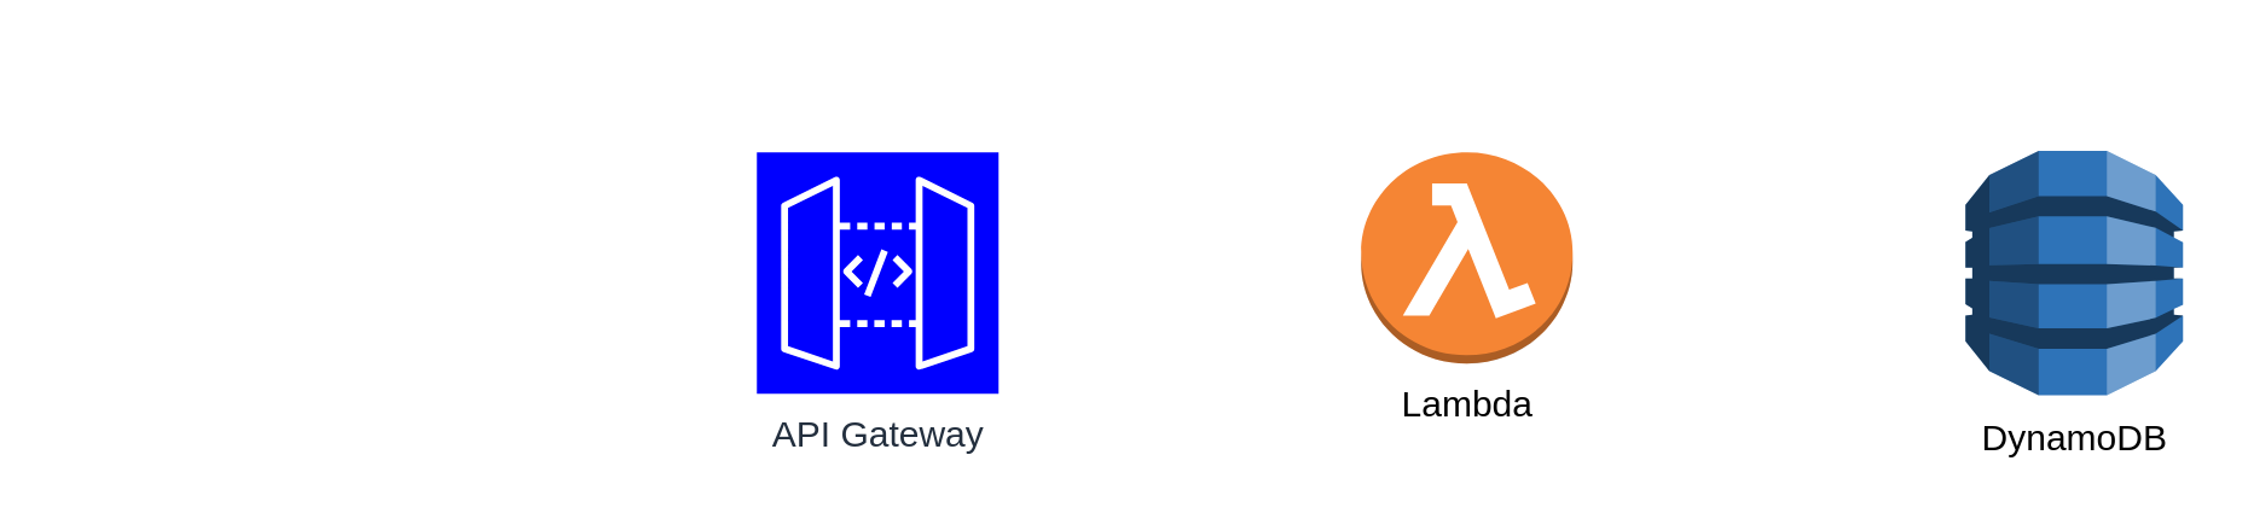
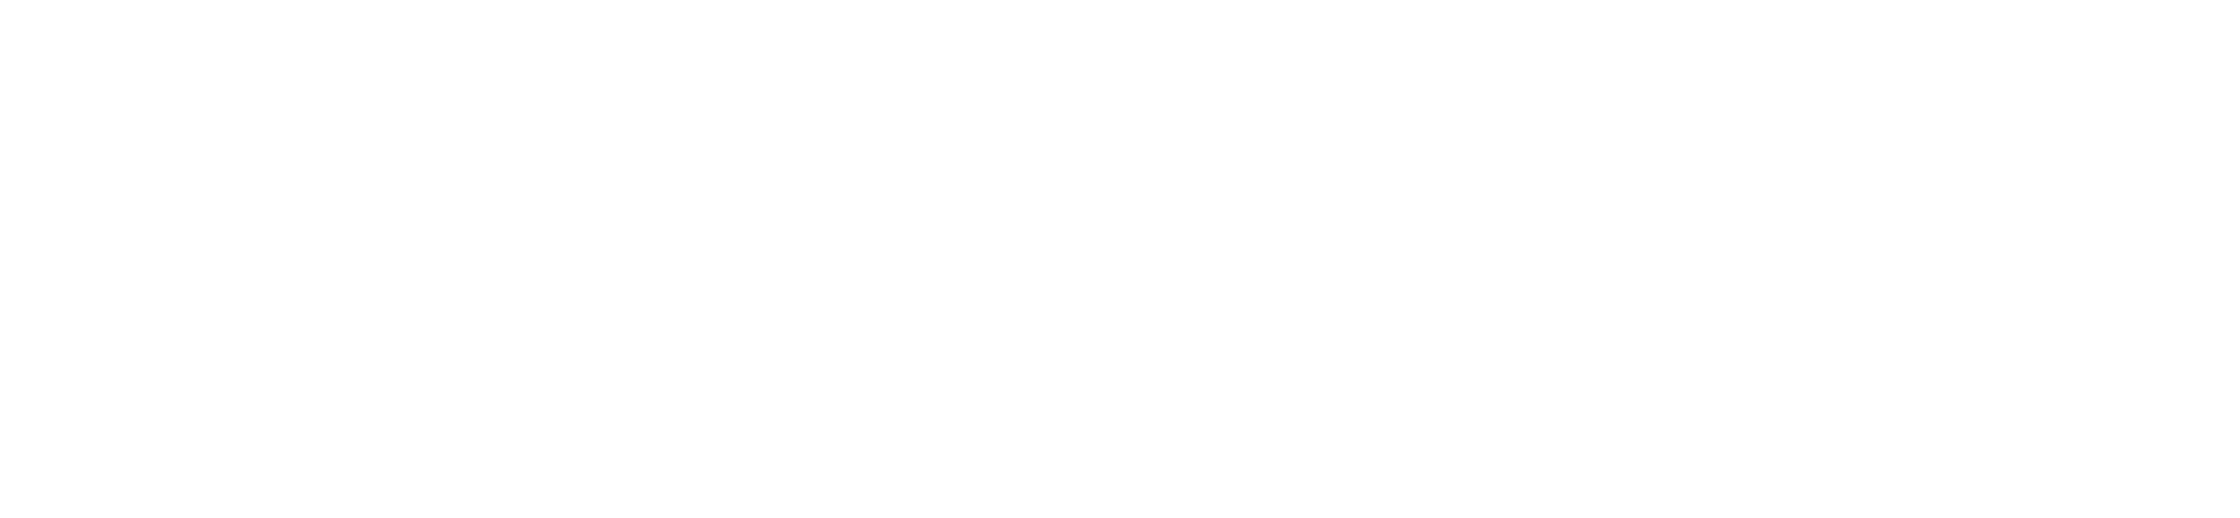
- <mxCell id="4" value="Lambda" style="outlineConnect=0;dashed=0;verticalLabelPosition=bottom;verticalAlign=top;align=center;html=1;shape=mxgraph.aws3.lambda_function;fillColor=#F58534;gradientColor=none;" vertex="1" parent="1"><mxGeometry x="450" y="50" width="70" height="70" as="geometry" /></mxCell>
- <mxCell id="3" value="API Gateway" style="sketch=0;points=[[0,0,0],[0.25,0,0],[0.5,0,0],[0.75,0,0],[1,0,0],[0,1,0],[0.25,1,0],[0.5,1,0],[0.75,1,0],[1,1,0],[0,0.25,0],[0,0.5,0],[0,0.75,0],[1,0.25,0],[1,0.5,0],[1,0.75,0]];outlineConnect=0;fontColor=#232F3E;fillColor=#0000FF;strokeColor=#ffffff;dashed=0;verticalLabelPosition=bottom;verticalAlign=top;align=center;html=1;fontSize=12;fontStyle=0;aspect=fixed;shape=mxgraph.aws4.resourceIcon;resIcon=mxgraph.aws4.api_gateway;" vertex="1" parent="1"><mxGeometry x="250" y="50" width="80" height="80" as="geometry" /></mxCell>
- <mxCell id="2" value="DynamoDB" style="outlineConnect=0;dashed=0;verticalLabelPosition=bottom;verticalAlign=top;align=center;html=1;shape=mxgraph.aws3.dynamo_db;fillColor=#2E73B8;gradientColor=none;" vertex="1" parent="1"><mxGeometry x="650" y="49.5" width="72" height="81" as="geometry" /></mxCell>
